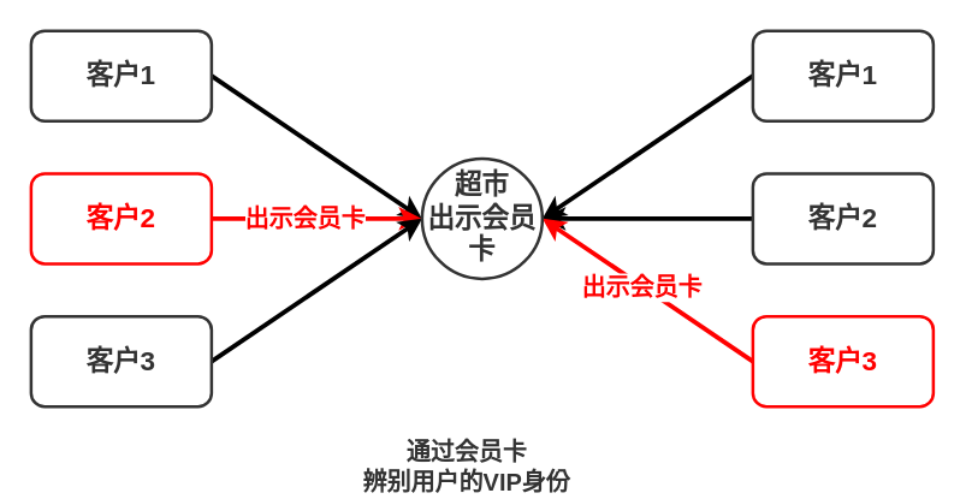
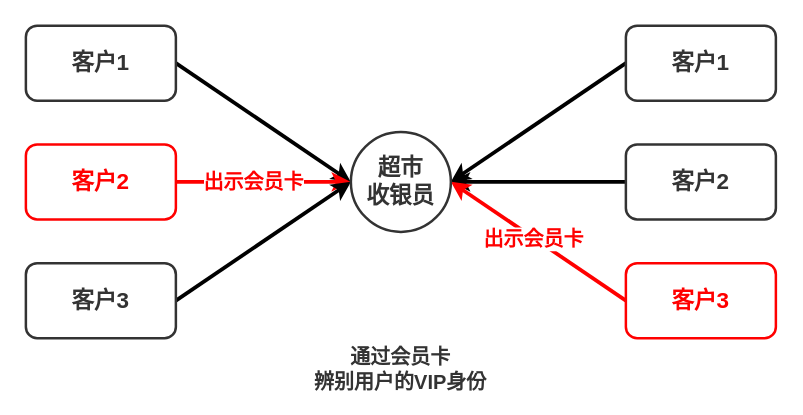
- <mxCell id="16" value="&lt;font color=&quot;#333333&quot; style=&quot;font-size: 18px;&quot;&gt;&lt;b&gt;超市&lt;br&gt;出示会员卡&lt;/b&gt;&lt;/font&gt;" style="ellipse;whiteSpace=wrap;html=1;aspect=fixed;strokeWidth=2;strokeColor=#333333;" parent="1" vertex="1"><mxGeometry x="280" y="105" width="80" height="80" as="geometry" /></mxCell>
+ <mxCell id="16" value="&lt;font color=&quot;#333333&quot; style=&quot;font-size: 18px;&quot;&gt;&lt;b&gt;超市&lt;br&gt;收银员&lt;/b&gt;&lt;/font&gt;" style="ellipse;whiteSpace=wrap;html=1;aspect=fixed;strokeWidth=2;strokeColor=#333333;" parent="1" vertex="1"><mxGeometry x="280" y="105" width="80" height="80" as="geometry" /></mxCell>
- <mxCell id="17" value="&lt;b&gt;&lt;font color=&quot;#333333&quot; style=&quot;font-size: 16px;&quot;&gt;通过会员卡&lt;br&gt;辨别用户的VIP身份&lt;br&gt;&lt;/font&gt;&lt;/b&gt;" style="text;html=1;strokeColor=none;fillColor=none;align=center;verticalAlign=middle;whiteSpace=wrap;rounded=0;" parent="1" vertex="1"><mxGeometry x="120" y="295" width="380" height="30" as="geometry" /></mxCell>
+ <mxCell id="17" value="&lt;b&gt;&lt;font color=&quot;#333333&quot; style=&quot;font-size: 16px;&quot;&gt;通过会员卡&lt;br&gt;辨别用户的VIP身份&lt;br&gt;&lt;/font&gt;&lt;/b&gt;" style="text;html=1;strokeColor=none;fillColor=none;align=center;verticalAlign=middle;whiteSpace=wrap;rounded=0;" parent="1" vertex="1"><mxGeometry x="130" y="280" width="380" height="30" as="geometry" /></mxCell>
